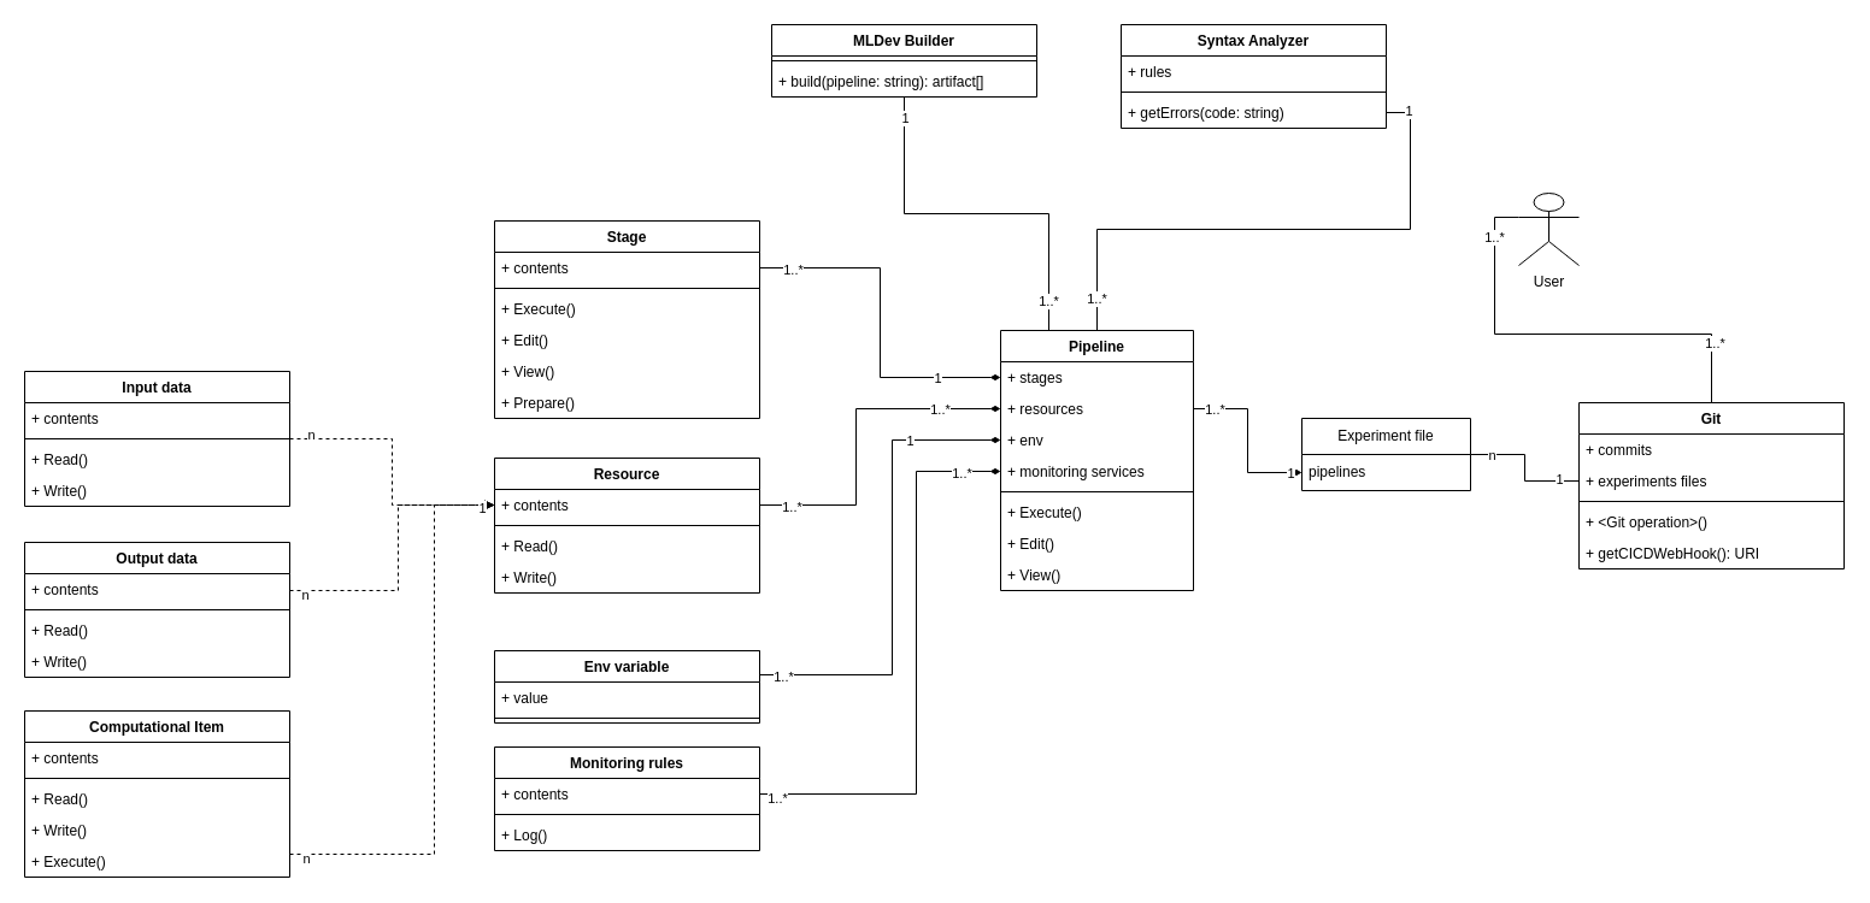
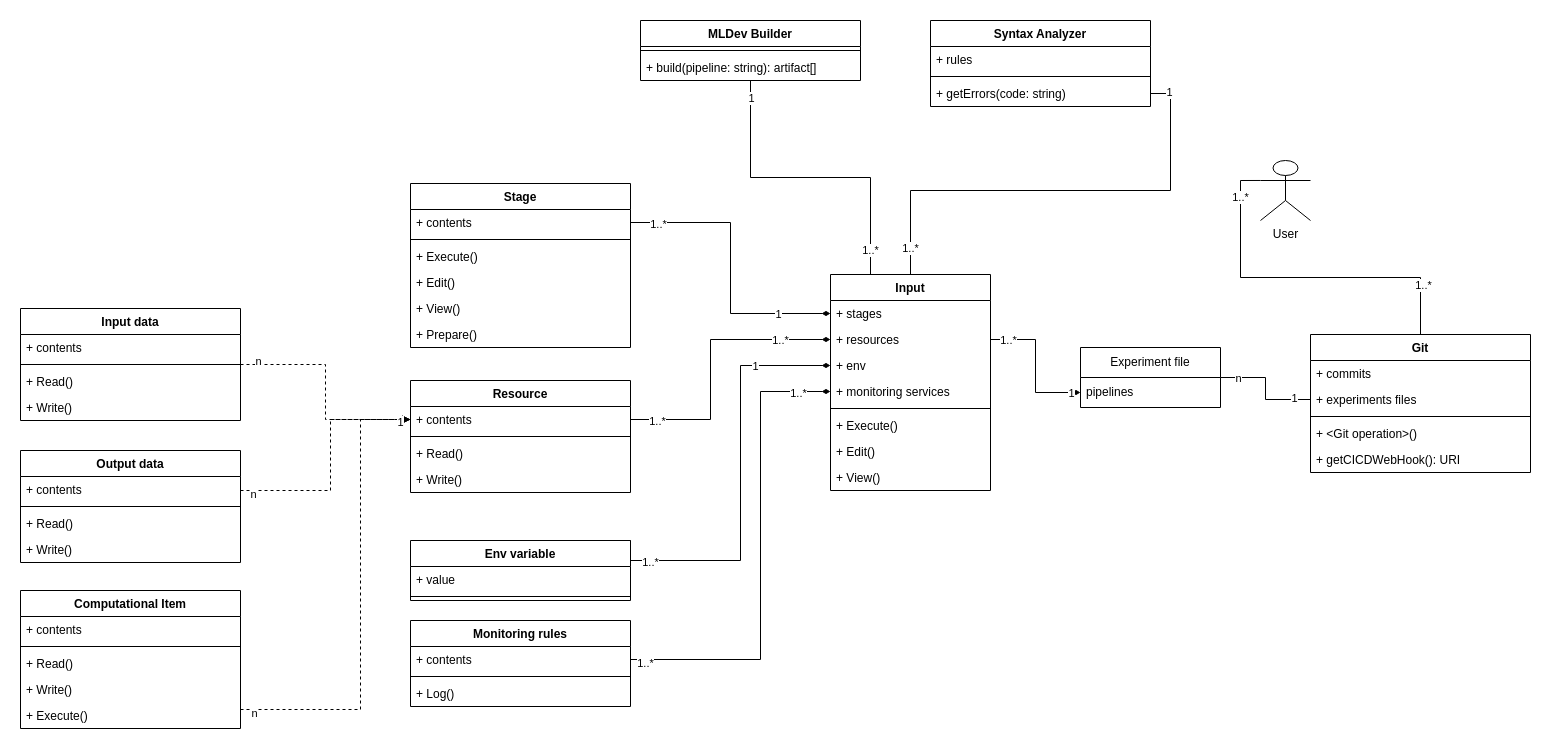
- <mxCell id="23" value="Pipeline" style="swimlane;fontStyle=1;align=center;verticalAlign=top;childLayout=stackLayout;horizontal=1;startSize=26;horizontalStack=0;resizeParent=1;resizeParentMax=0;resizeLast=0;collapsible=1;marginBottom=0;whiteSpace=wrap;html=1;" vertex="1" parent="1"><mxGeometry x="830" y="274" width="160" height="216" as="geometry" /></mxCell>
+ <mxCell id="23" value="Input" style="swimlane;fontStyle=1;align=center;verticalAlign=top;childLayout=stackLayout;horizontal=1;startSize=26;horizontalStack=0;resizeParent=1;resizeParentMax=0;resizeLast=0;collapsible=1;marginBottom=0;whiteSpace=wrap;html=1;" vertex="1" parent="1"><mxGeometry x="830" y="274" width="160" height="216" as="geometry" /></mxCell>
